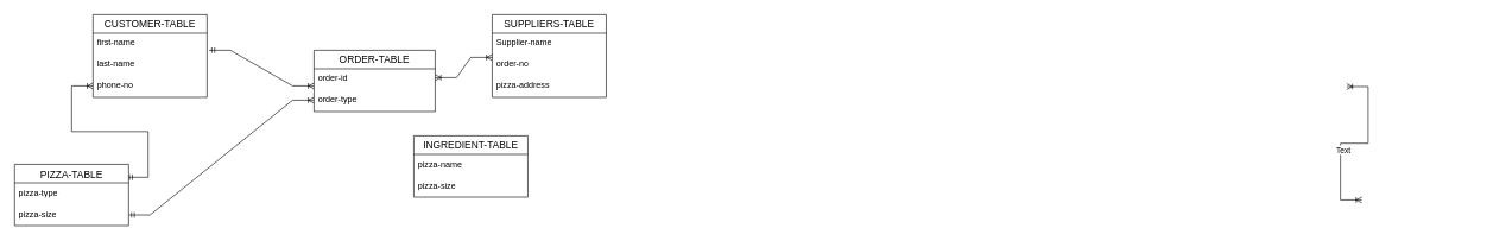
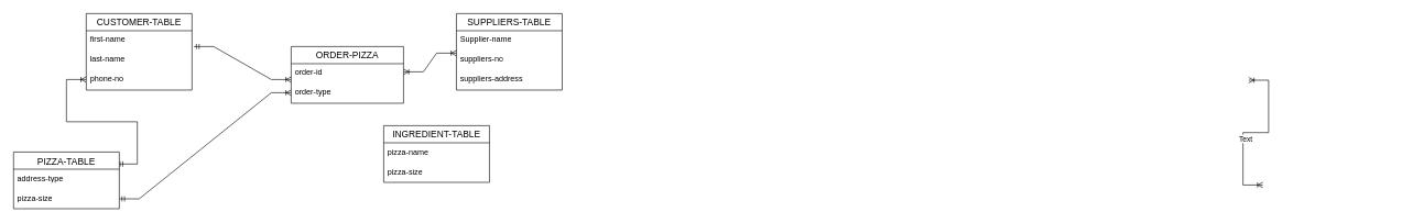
- <mxCell id="2" value="ORDER-TABLE" style="swimlane;fontStyle=0;childLayout=stackLayout;horizontal=1;startSize=26;horizontalStack=0;resizeParent=1;resizeParentMax=0;resizeLast=0;collapsible=1;marginBottom=0;align=center;fontSize=14;" vertex="1" parent="1"><mxGeometry x="440" y="70" width="170" height="86" as="geometry" /></mxCell>
+ <mxCell id="2" value="ORDER-PIZZA" style="swimlane;fontStyle=0;childLayout=stackLayout;horizontal=1;startSize=26;horizontalStack=0;resizeParent=1;resizeParentMax=0;resizeLast=0;collapsible=1;marginBottom=0;align=center;fontSize=14;" vertex="1" parent="1"><mxGeometry x="440" y="70" width="170" height="86" as="geometry" /></mxCell>
- <mxCell id="7" value="order-no" style="text;strokeColor=none;fillColor=none;spacingLeft=4;spacingRight=4;overflow=hidden;rotatable=0;points=[[0,0.5],[1,0.5]];portConstraint=eastwest;fontSize=12;whiteSpace=wrap;html=1;" vertex="1" parent="5"><mxGeometry y="56" width="160" height="30" as="geometry" /></mxCell>
+ <mxCell id="7" value="suppliers-no" style="text;strokeColor=none;fillColor=none;spacingLeft=4;spacingRight=4;overflow=hidden;rotatable=0;points=[[0,0.5],[1,0.5]];portConstraint=eastwest;fontSize=12;whiteSpace=wrap;html=1;" vertex="1" parent="5"><mxGeometry y="56" width="160" height="30" as="geometry" /></mxCell>
- <mxCell id="8" value="pizza-address" style="text;strokeColor=none;fillColor=none;spacingLeft=4;spacingRight=4;overflow=hidden;rotatable=0;points=[[0,0.5],[1,0.5]];portConstraint=eastwest;fontSize=12;whiteSpace=wrap;html=1;" vertex="1" parent="5"><mxGeometry y="86" width="160" height="30" as="geometry" /></mxCell>
+ <mxCell id="8" value="suppliers-address" style="text;strokeColor=none;fillColor=none;spacingLeft=4;spacingRight=4;overflow=hidden;rotatable=0;points=[[0,0.5],[1,0.5]];portConstraint=eastwest;fontSize=12;whiteSpace=wrap;html=1;" vertex="1" parent="5"><mxGeometry y="86" width="160" height="30" as="geometry" /></mxCell>
- <mxCell id="23" value="pizza-type" style="text;strokeColor=none;fillColor=none;spacingLeft=4;spacingRight=4;overflow=hidden;rotatable=0;points=[[0,0.5],[1,0.5]];portConstraint=eastwest;fontSize=12;whiteSpace=wrap;html=1;" vertex="1" parent="22"><mxGeometry y="26" width="160" height="30" as="geometry" /></mxCell>
+ <mxCell id="23" value="address-type" style="text;strokeColor=none;fillColor=none;spacingLeft=4;spacingRight=4;overflow=hidden;rotatable=0;points=[[0,0.5],[1,0.5]];portConstraint=eastwest;fontSize=12;whiteSpace=wrap;html=1;" vertex="1" parent="22"><mxGeometry y="26" width="160" height="30" as="geometry" /></mxCell>
